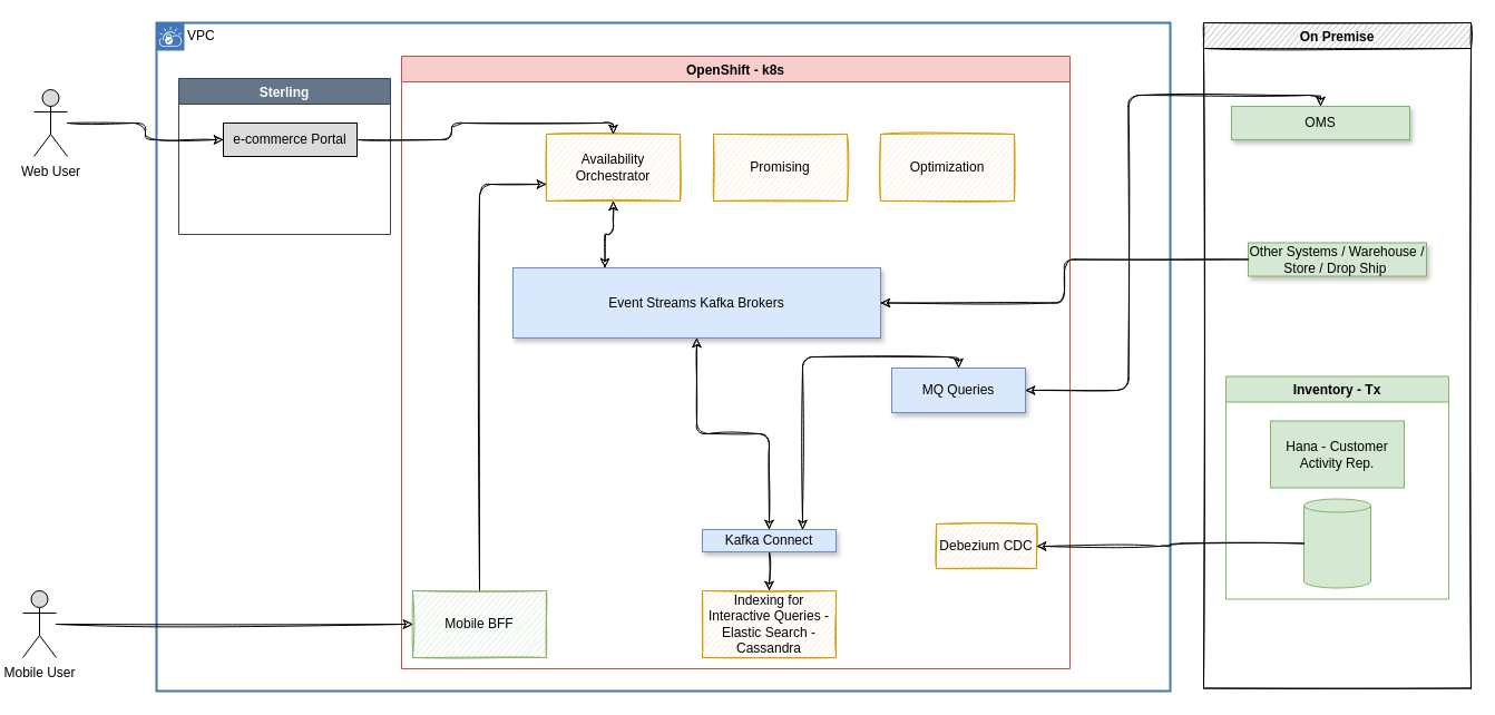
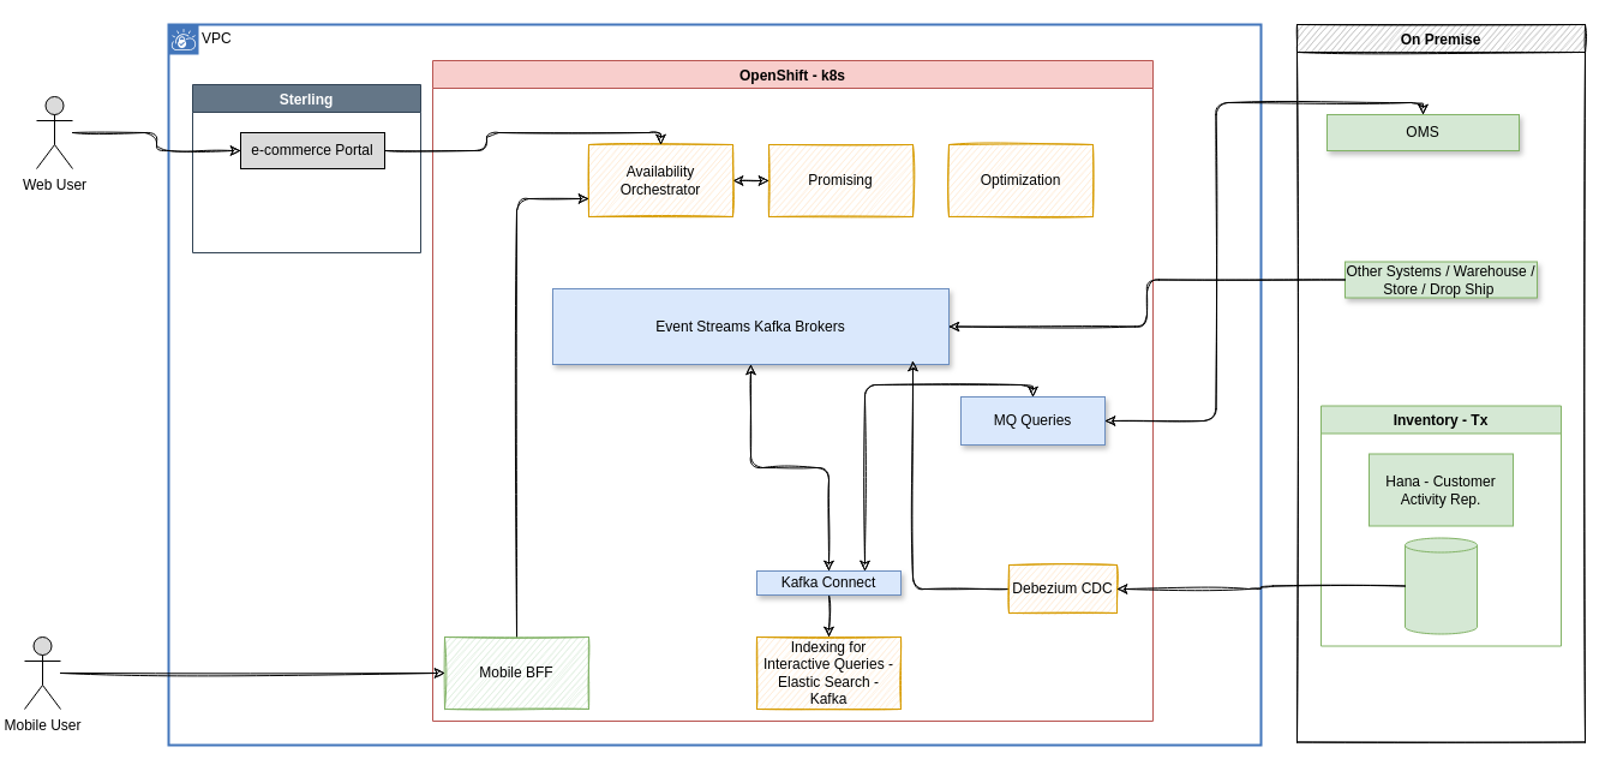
- <mxCell id="13" style="edgeStyle=orthogonalEdgeStyle;sketch=1;html=1;entryX=0.25;entryY=0;entryDx=0;entryDy=0;startArrow=classic;startFill=1;" edge="1" parent="3" source="14" target="5"><mxGeometry relative="1" as="geometry" /></mxCell>
+ <mxCell id="13" style="edgeStyle=orthogonalEdgeStyle;sketch=1;html=1;startArrow=classic;startFill=1;" edge="1" parent="3" source="14" target="17"><mxGeometry relative="1" as="geometry" /></mxCell>
+ <mxCell id="6" style="edgeStyle=orthogonalEdgeStyle;sketch=1;html=1;entryX=0.909;entryY=0.952;entryDx=0;entryDy=0;entryPerimeter=0;" parent="3" source="7" target="5" edge="1"><mxGeometry relative="1" as="geometry" /></mxCell>
- <mxCell id="8" value="Indexing for Interactive Queries - Elastic Search - Cassandra" style="rounded=0;whiteSpace=wrap;html=1;fillColor=#ffe6cc;strokeColor=#d79b00;shadow=0;sketch=1;" parent="3" vertex="1"><mxGeometry x="270" y="480" width="120" height="60" as="geometry" /></mxCell>
+ <mxCell id="8" value="Indexing for Interactive Queries - Elastic Search - Kafka" style="rounded=0;whiteSpace=wrap;html=1;fillColor=#ffe6cc;strokeColor=#d79b00;shadow=0;sketch=1;" parent="3" vertex="1"><mxGeometry x="270" y="480" width="120" height="60" as="geometry" /></mxCell>
